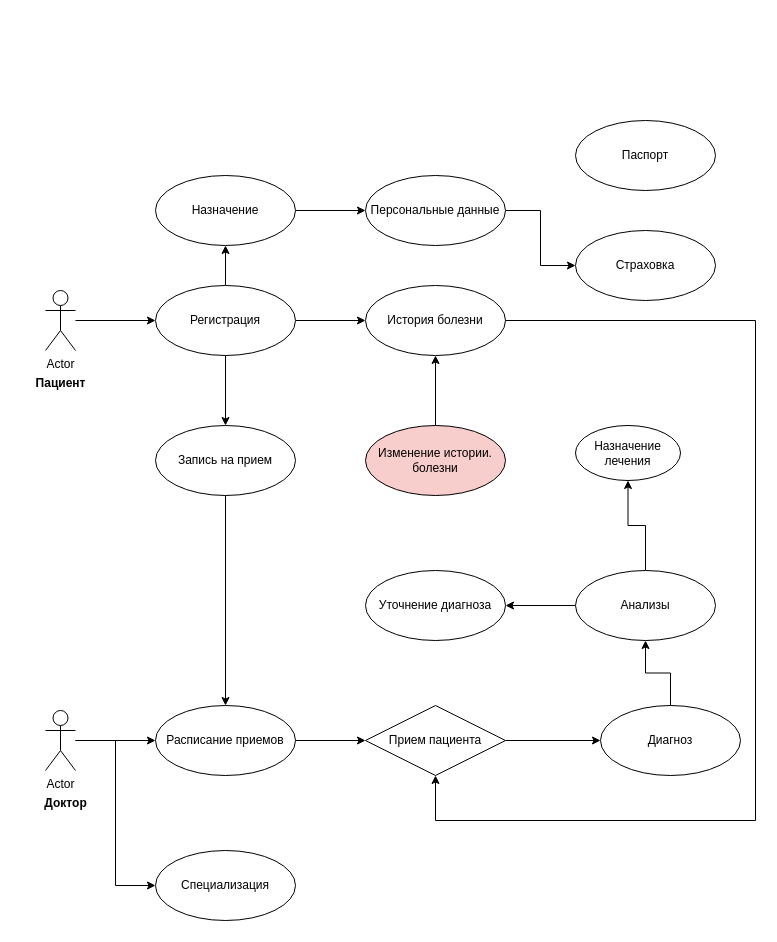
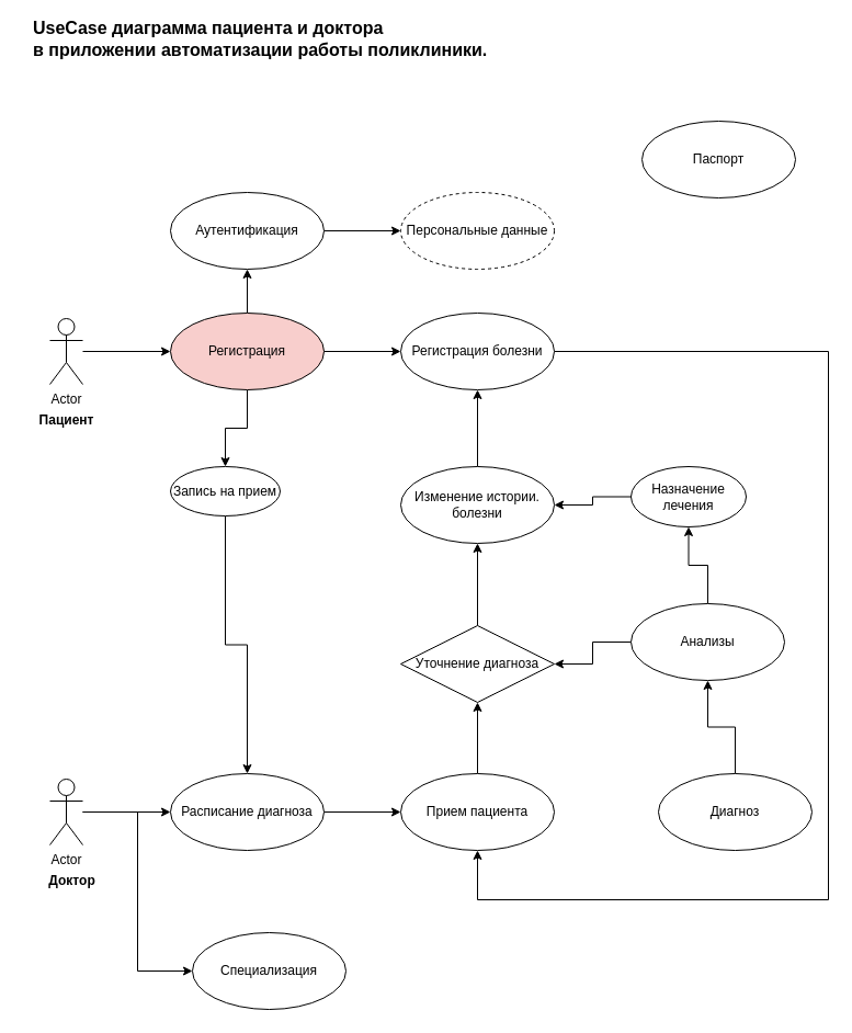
+ <mxCell id="11" value="&lt;div style=&quot;font-size: 16px;&quot;&gt;&lt;span style=&quot;background-color: initial; font-size: 16px;&quot;&gt;UseCase диаграмма пациента и доктора&amp;nbsp;&lt;/span&gt;&lt;/div&gt;&lt;div style=&quot;font-size: 16px;&quot;&gt;&lt;span style=&quot;background-color: initial; font-size: 16px;&quot;&gt;в приложении автоматизации работы поликлиники.&lt;/span&gt;&lt;/div&gt;" style="text;align=left;fontStyle=1;verticalAlign=middle;spacingLeft=3;spacingRight=3;strokeColor=none;rotatable=0;points=[[0,0.5],[1,0.5]];portConstraint=eastwest;html=1;fontSize=16;" vertex="1" parent="1"><mxGeometry x="25" y="20" width="690" height="30" as="geometry" /></mxCell>
- <mxCell id="20" value="Паспорт" style="ellipse;whiteSpace=wrap;html=1;" vertex="1" parent="1"><mxGeometry x="575" y="120" width="140" height="70" as="geometry" /></mxCell>
+ <mxCell id="20" value="Паспорт" style="ellipse;whiteSpace=wrap;html=1;" vertex="1" parent="1"><mxGeometry x="585" y="110" width="140" height="70" as="geometry" /></mxCell>
- <mxCell id="17" value="Назначение" style="ellipse;whiteSpace=wrap;html=1;" vertex="1" parent="1"><mxGeometry x="155" y="175" width="140" height="70" as="geometry" /></mxCell>
+ <mxCell id="17" value="Аутентификация" style="ellipse;whiteSpace=wrap;html=1;" vertex="1" parent="1"><mxGeometry x="155" y="175" width="140" height="70" as="geometry" /></mxCell>
- <mxCell id="19" value="Персональные данные" style="ellipse;whiteSpace=wrap;html=1;" vertex="1" parent="1"><mxGeometry x="365" y="175" width="140" height="70" as="geometry" /></mxCell>
+ <mxCell id="19" value="Персональные данные" style="ellipse;whiteSpace=wrap;html=1;dashed=1;" vertex="1" parent="1"><mxGeometry x="365" y="175" width="140" height="70" as="geometry" /></mxCell>
- <mxCell id="18" style="edgeStyle=orthogonalEdgeStyle;rounded=0;orthogonalLoop=1;jettySize=auto;html=1;entryX=0;entryY=0.5;entryDx=0;entryDy=0;" edge="1" parent="1" source="19" target="21"><mxGeometry relative="1" as="geometry" /></mxCell>
- <mxCell id="21" value="Страховка" style="ellipse;whiteSpace=wrap;html=1;" vertex="1" parent="1"><mxGeometry x="575" y="230" width="140" height="70" as="geometry" /></mxCell>
- <mxCell id="5" value="Регистрация" style="ellipse;whiteSpace=wrap;html=1;" vertex="1" parent="1"><mxGeometry x="155" y="285" width="140" height="70" as="geometry" /></mxCell>
+ <mxCell id="5" value="Регистрация" style="ellipse;whiteSpace=wrap;html=1;fillColor=#f8cecc;" vertex="1" parent="1"><mxGeometry x="155" y="285" width="140" height="70" as="geometry" /></mxCell>
- <mxCell id="15" value="История болезни" style="ellipse;whiteSpace=wrap;html=1;" vertex="1" parent="1"><mxGeometry x="365" y="285" width="140" height="70" as="geometry" /></mxCell>
+ <mxCell id="15" value="Регистрация болезни" style="ellipse;whiteSpace=wrap;html=1;" vertex="1" parent="1"><mxGeometry x="365" y="285" width="140" height="70" as="geometry" /></mxCell>
+ <mxCell id="24" value="" style="edgeStyle=orthogonalEdgeStyle;rounded=0;orthogonalLoop=1;jettySize=auto;html=1;" edge="1" parent="1" source="25" target="23"><mxGeometry relative="1" as="geometry" /></mxCell>
- <mxCell id="13" value="Запись на прием" style="ellipse;whiteSpace=wrap;html=1;" vertex="1" parent="1"><mxGeometry x="155" y="425" width="140" height="70" as="geometry" /></mxCell>
+ <mxCell id="13" value="Запись на прием" style="ellipse;whiteSpace=wrap;html=1;" vertex="1" parent="1"><mxGeometry x="155" y="425" width="100" height="45" as="geometry" /></mxCell>
- <mxCell id="23" value="Изменение истории. болезни" style="ellipse;whiteSpace=wrap;html=1;fillColor=#f8cecc;" vertex="1" parent="1"><mxGeometry x="365" y="425" width="140" height="70" as="geometry" /></mxCell>
+ <mxCell id="23" value="Изменение истории. болезни" style="ellipse;whiteSpace=wrap;html=1;" vertex="1" parent="1"><mxGeometry x="365" y="425" width="140" height="70" as="geometry" /></mxCell>
+ <mxCell id="31" style="edgeStyle=orthogonalEdgeStyle;rounded=0;orthogonalLoop=1;jettySize=auto;html=1;entryX=0.5;entryY=1;entryDx=0;entryDy=0;" edge="1" parent="1" source="32" target="23"><mxGeometry relative="1" as="geometry" /></mxCell>
- <mxCell id="32" value="Уточнение диагноза" style="ellipse;whiteSpace=wrap;html=1;" vertex="1" parent="1"><mxGeometry x="365" y="570" width="140" height="70" as="geometry" /></mxCell>
+ <mxCell id="32" value="Уточнение диагноза" style="rhombus;whiteSpace=wrap;html=1;" vertex="1" parent="1"><mxGeometry x="365" y="570" width="140" height="70" as="geometry" /></mxCell>
- <mxCell id="35" value="Анализы" style="ellipse;whiteSpace=wrap;html=1;" vertex="1" parent="1"><mxGeometry x="575" y="570" width="140" height="70" as="geometry" /></mxCell>
+ <mxCell id="35" value="Анализы" style="ellipse;whiteSpace=wrap;html=1;" vertex="1" parent="1"><mxGeometry x="575" y="550" width="140" height="70" as="geometry" /></mxCell>
- <mxCell id="37" value="Расписание приемов" style="ellipse;whiteSpace=wrap;html=1;" vertex="1" parent="1"><mxGeometry x="155" y="705" width="140" height="70" as="geometry" /></mxCell>
+ <mxCell id="37" value="Расписание диагноза" style="ellipse;whiteSpace=wrap;html=1;" vertex="1" parent="1"><mxGeometry x="155" y="705" width="140" height="70" as="geometry" /></mxCell>
- <mxCell id="30" value="Прием пациента" style="rhombus;whiteSpace=wrap;html=1;" vertex="1" parent="1"><mxGeometry x="365" y="705" width="140" height="70" as="geometry" /></mxCell>
+ <mxCell id="30" value="Прием пациента" style="ellipse;whiteSpace=wrap;html=1;" vertex="1" parent="1"><mxGeometry x="365" y="705" width="140" height="70" as="geometry" /></mxCell>
- <mxCell id="29" value="" style="edgeStyle=orthogonalEdgeStyle;rounded=0;orthogonalLoop=1;jettySize=auto;html=1;" edge="1" parent="1" source="30" target="27"><mxGeometry relative="1" as="geometry" /></mxCell>
+ <mxCell id="29" value="" style="edgeStyle=orthogonalEdgeStyle;rounded=0;orthogonalLoop=1;jettySize=auto;html=1;" edge="1" parent="1" source="30" target="32"><mxGeometry relative="1" as="geometry" /></mxCell>
- <mxCell id="28" value="Специализация" style="ellipse;whiteSpace=wrap;html=1;" vertex="1" parent="1"><mxGeometry x="155" y="850" width="140" height="70" as="geometry" /></mxCell>
+ <mxCell id="28" value="Специализация" style="ellipse;whiteSpace=wrap;html=1;" vertex="1" parent="1"><mxGeometry x="175" y="850" width="140" height="70" as="geometry" /></mxCell>
